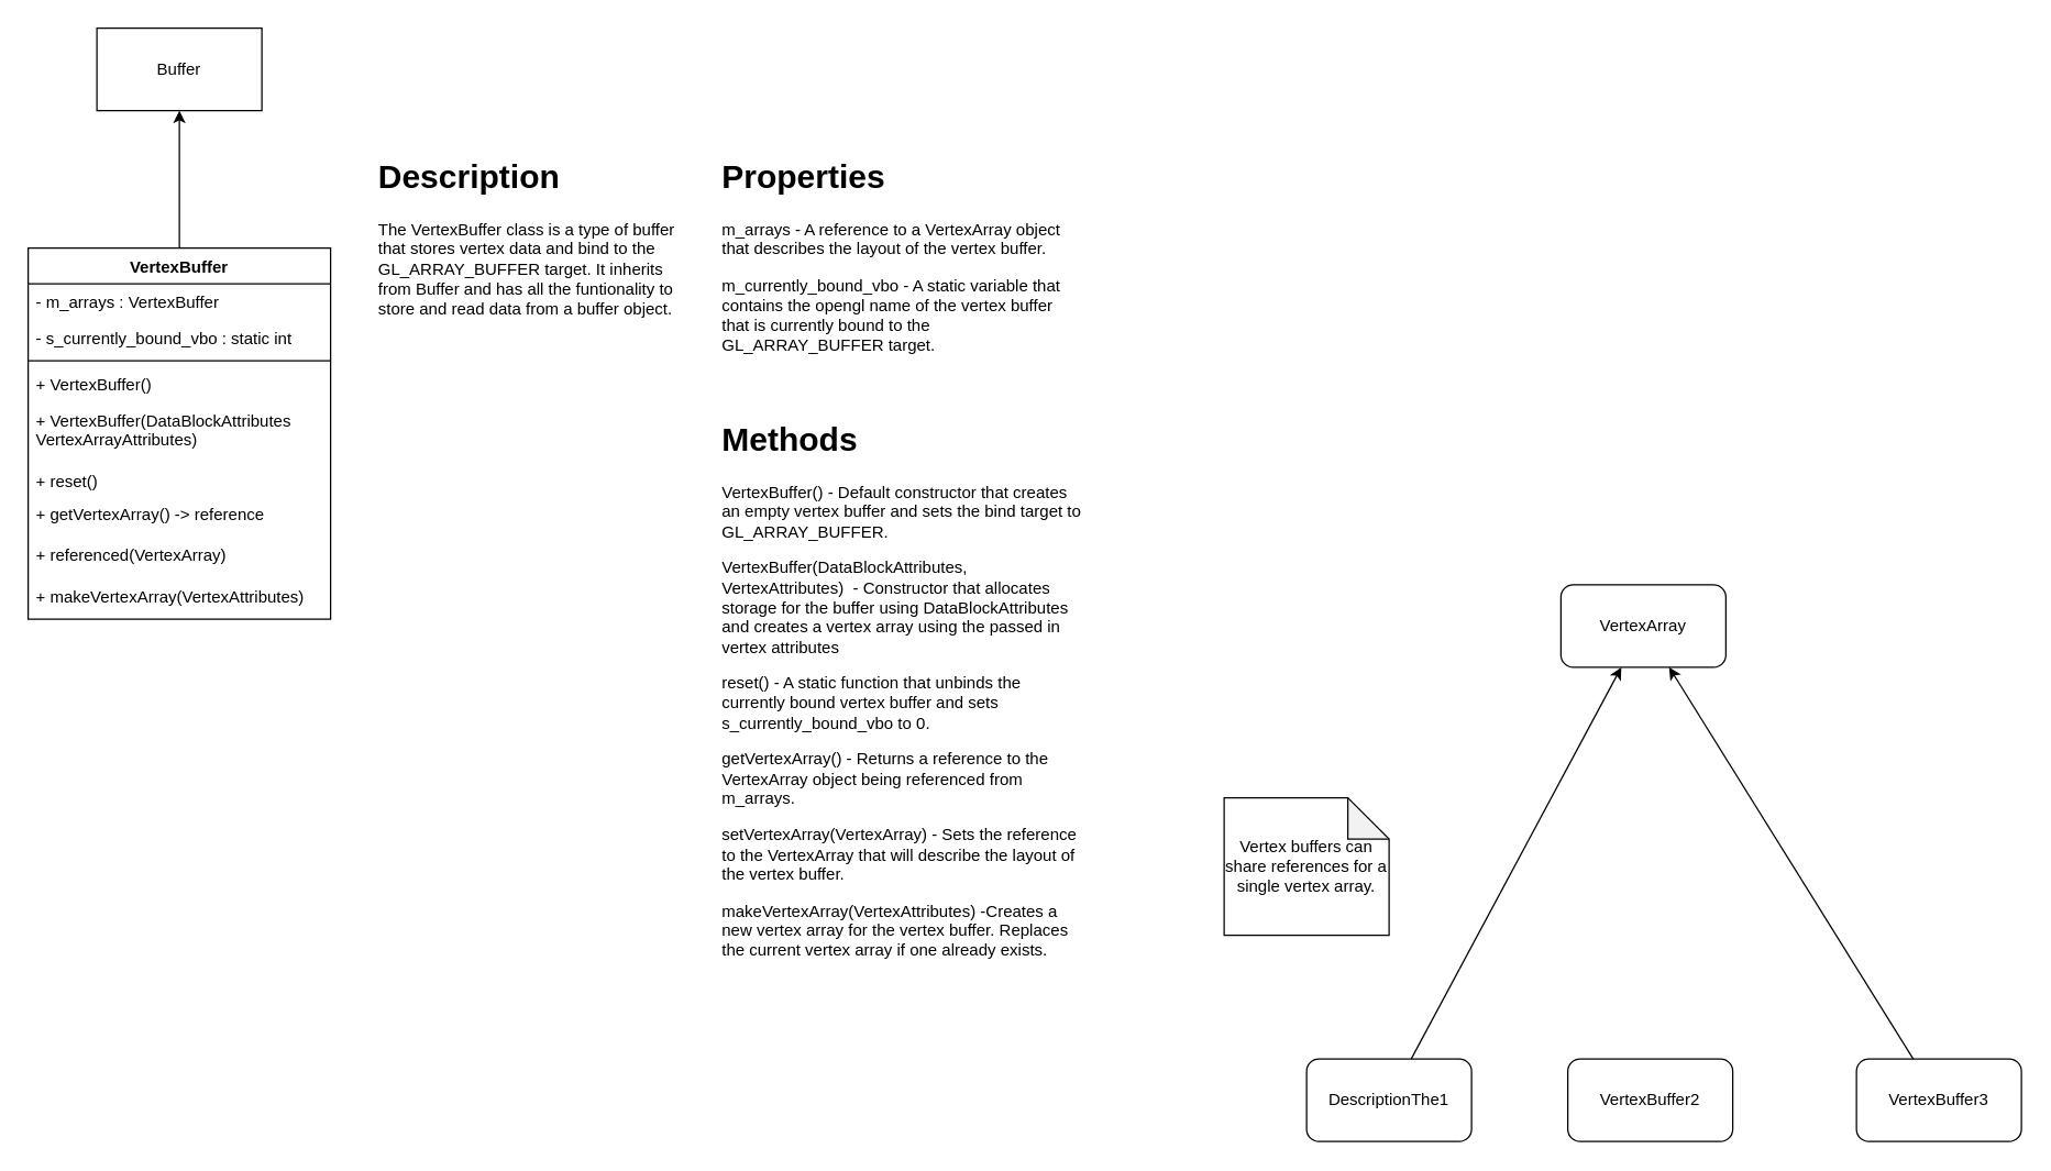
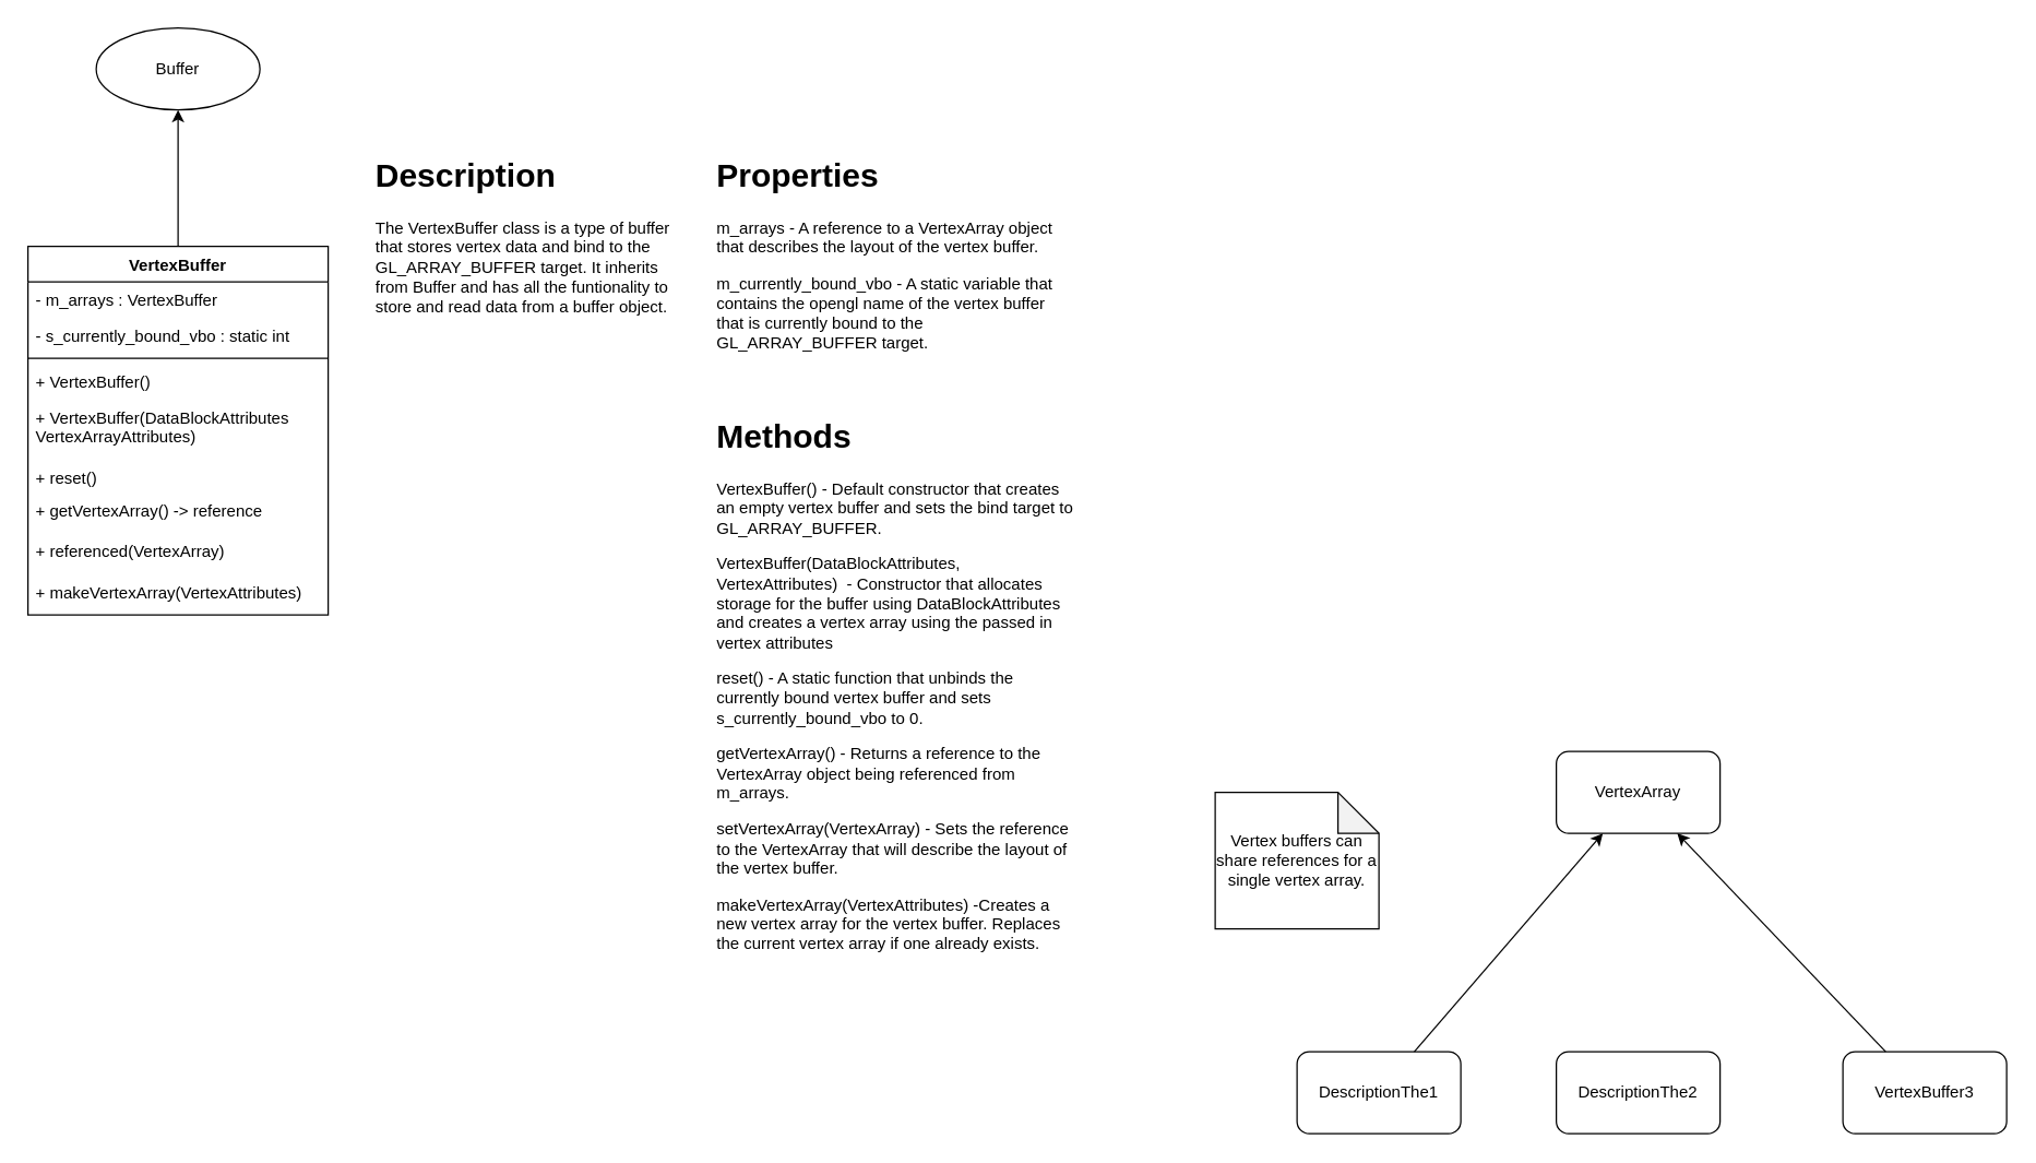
- <mxCell id="12" value="Buffer" style="rounded=0;whiteSpace=wrap;html=1;" parent="1" vertex="1"><mxGeometry x="70" y="20" width="120" height="60" as="geometry" /></mxCell>
+ <mxCell id="12" value="Buffer" style="ellipse;whiteSpace=wrap;html=1;" parent="1" vertex="1"><mxGeometry x="70" y="20" width="120" height="60" as="geometry" /></mxCell>
- <mxCell id="20" value="VertexArray" style="rounded=1;whiteSpace=wrap;html=1;" vertex="1" parent="1"><mxGeometry x="1135" y="425" width="120" height="60" as="geometry" /></mxCell>
+ <mxCell id="20" value="VertexArray" style="rounded=1;whiteSpace=wrap;html=1;" vertex="1" parent="1"><mxGeometry x="1140" y="550" width="120" height="60" as="geometry" /></mxCell>
- <mxCell id="18" value="VertexBuffer2" style="rounded=1;whiteSpace=wrap;html=1;" vertex="1" parent="1"><mxGeometry x="1140" y="770" width="120" height="60" as="geometry" /></mxCell>
+ <mxCell id="18" value="DescriptionThe2" style="rounded=1;whiteSpace=wrap;html=1;" vertex="1" parent="1"><mxGeometry x="1140" y="770" width="120" height="60" as="geometry" /></mxCell>
